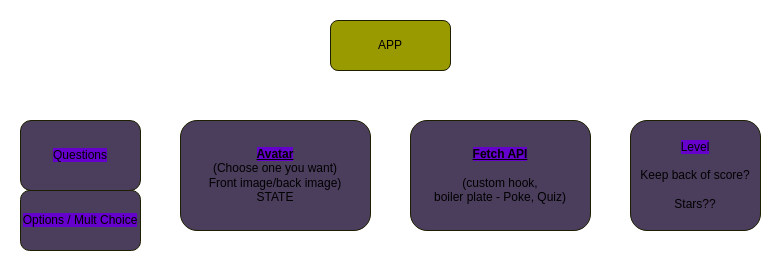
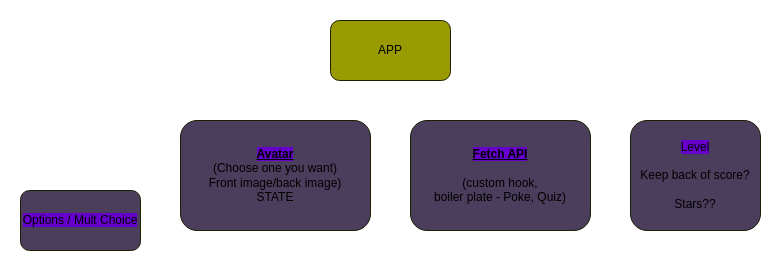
- <mxCell id="2" value="APP" style="rounded=1;whiteSpace=wrap;html=1;fillColor=#999900;strokeColor=#1C1F00;" vertex="1" parent="1"><mxGeometry x="330" y="20" width="120" height="50" as="geometry" /></mxCell>
+ <mxCell id="2" value="APP" style="rounded=1;whiteSpace=wrap;html=1;fillColor=#999900;strokeColor=#1C1F00;" vertex="1" parent="1"><mxGeometry x="330" y="20" width="120" height="60" as="geometry" /></mxCell>
- <mxCell id="4" value="&lt;span style=&quot;background-color: rgb(102 , 0 , 204)&quot;&gt;Questions&lt;/span&gt;" style="rounded=1;whiteSpace=wrap;html=1;strokeColor=#1C1F00;fillColor=#4B3D5C;" vertex="1" parent="1"><mxGeometry x="20" y="120" width="120" height="70" as="geometry" /></mxCell>
